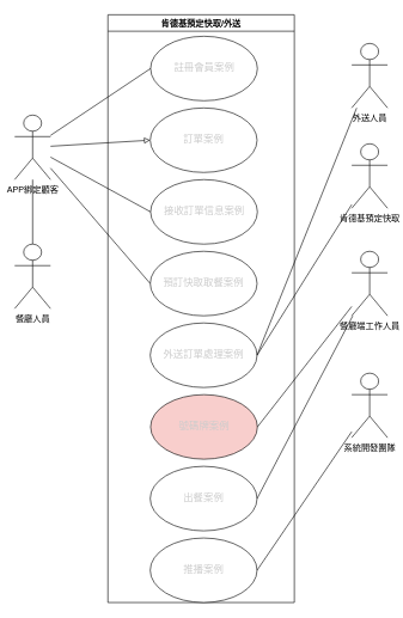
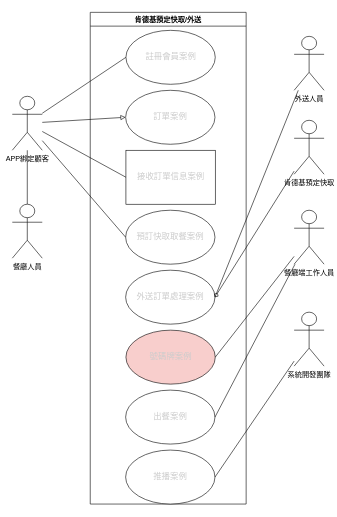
- <mxCell id="3" value="&lt;div style=&quot;color: rgb(204, 204, 204); font-family: Consolas, &amp;quot;Courier New&amp;quot;, monospace; font-size: 14px; line-height: 19px;&quot;&gt;&lt;div style=&quot;line-height: 19px;&quot;&gt;&lt;div style=&quot;line-height: 19px;&quot;&gt;&lt;div style=&quot;line-height: 19px;&quot;&gt;&lt;div style=&quot;line-height: 19px;&quot;&gt;接收訂單信息案例&lt;/div&gt;&lt;/div&gt;&lt;/div&gt;&lt;/div&gt;&lt;/div&gt;" style="ellipse;whiteSpace=wrap;html=1;" parent="2" vertex="1"><mxGeometry x="59.5" y="230" width="149" height="90" as="geometry" /></mxCell>
+ <mxCell id="3" value="&lt;div style=&quot;color: rgb(204, 204, 204); font-family: Consolas, &amp;quot;Courier New&amp;quot;, monospace; font-size: 14px; line-height: 19px;&quot;&gt;&lt;div style=&quot;line-height: 19px;&quot;&gt;&lt;div style=&quot;line-height: 19px;&quot;&gt;&lt;div style=&quot;line-height: 19px;&quot;&gt;&lt;div style=&quot;line-height: 19px;&quot;&gt;接收訂單信息案例&lt;/div&gt;&lt;/div&gt;&lt;/div&gt;&lt;/div&gt;&lt;/div&gt;" style="whiteSpace=wrap;html=1;rounded=0;" parent="2" vertex="1"><mxGeometry x="59.5" y="230" width="149" height="90" as="geometry" /></mxCell>
- <mxCell id="23" style="edgeStyle=none;html=1;entryX=1;entryY=0.5;entryDx=0;entryDy=0;endArrow=none;endFill=0;" parent="1" source="24" target="8" edge="1"><mxGeometry relative="1" as="geometry" /></mxCell>
+ <mxCell id="23" style="edgeStyle=none;html=1;entryX=1;entryY=0.5;entryDx=0;entryDy=0;endArrow=diamond;endFill=0;" parent="1" source="24" target="8" edge="1"><mxGeometry relative="1" as="geometry" /></mxCell>
